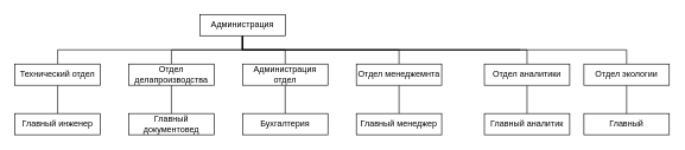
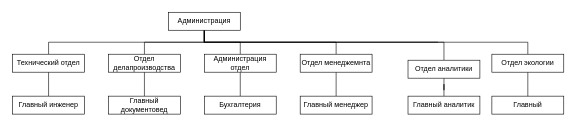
- <mxCell id="23" value="Отдел аналитики" style="rounded=0;whiteSpace=wrap;html=1;" parent="1" vertex="1"><mxGeometry x="680" y="90" width="120" height="30" as="geometry" /></mxCell>
+ <mxCell id="23" value="Отдел аналитики" style="rounded=0;whiteSpace=wrap;html=1;" parent="1" vertex="1"><mxGeometry x="680" y="100" width="120" height="30" as="geometry" /></mxCell>
